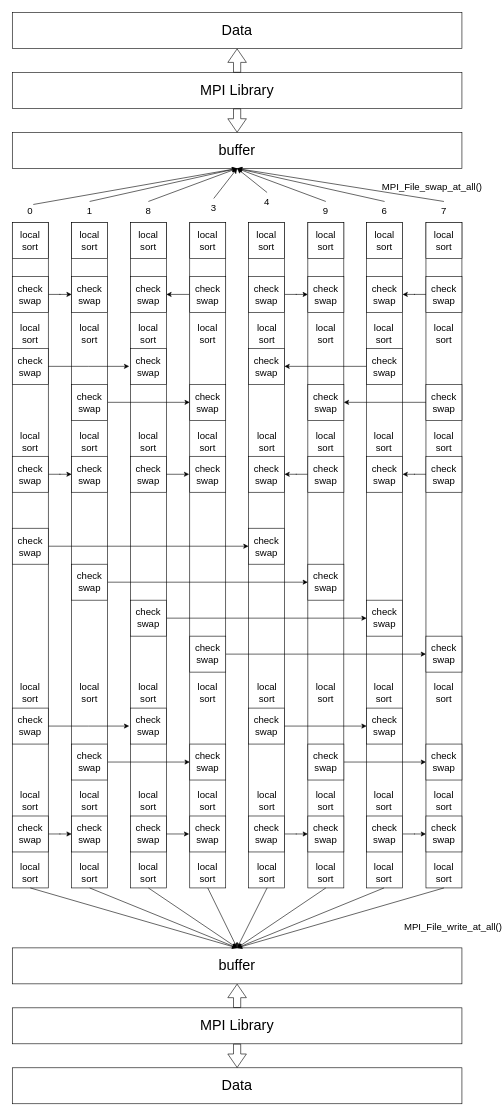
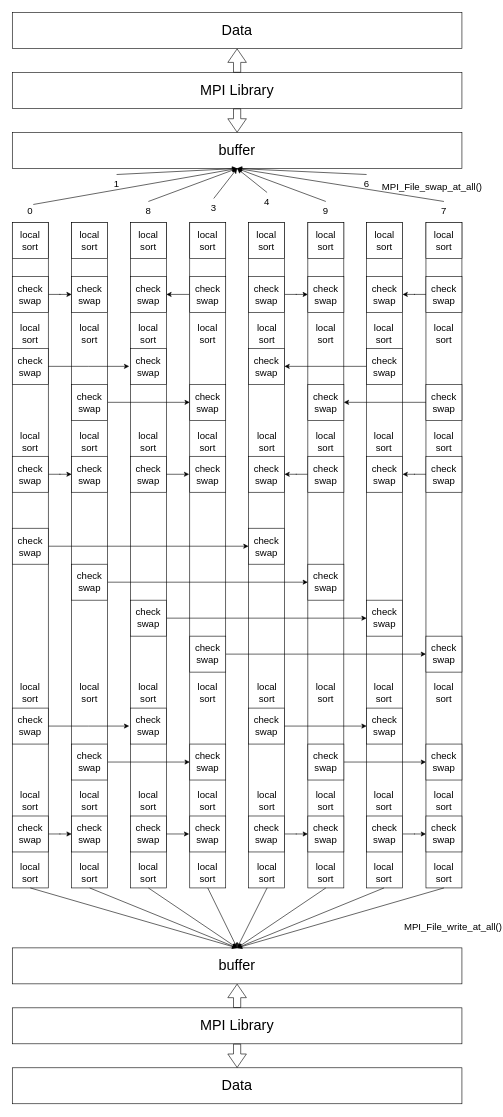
- <mxCell id="9" value="1" style="text;html=1;strokeColor=none;fillColor=none;align=center;verticalAlign=middle;whiteSpace=wrap;rounded=0;fontSize=16;" vertex="1" parent="1"><mxGeometry x="119" y="335" width="60" height="30" as="geometry" /></mxCell>
+ <mxCell id="9" value="1" style="text;html=1;strokeColor=none;fillColor=none;align=center;verticalAlign=middle;whiteSpace=wrap;rounded=0;fontSize=16;" vertex="1" parent="1"><mxGeometry x="164" y="290" width="60" height="30" as="geometry" /></mxCell>
- <mxCell id="14" value="6" style="text;html=1;strokeColor=none;fillColor=none;align=center;verticalAlign=middle;whiteSpace=wrap;rounded=0;fontSize=16;" vertex="1" parent="1"><mxGeometry x="611" y="335" width="60" height="30" as="geometry" /></mxCell>
+ <mxCell id="14" value="6" style="text;html=1;strokeColor=none;fillColor=none;align=center;verticalAlign=middle;whiteSpace=wrap;rounded=0;fontSize=16;" vertex="1" parent="1"><mxGeometry x="581" y="290" width="60" height="30" as="geometry" /></mxCell>
